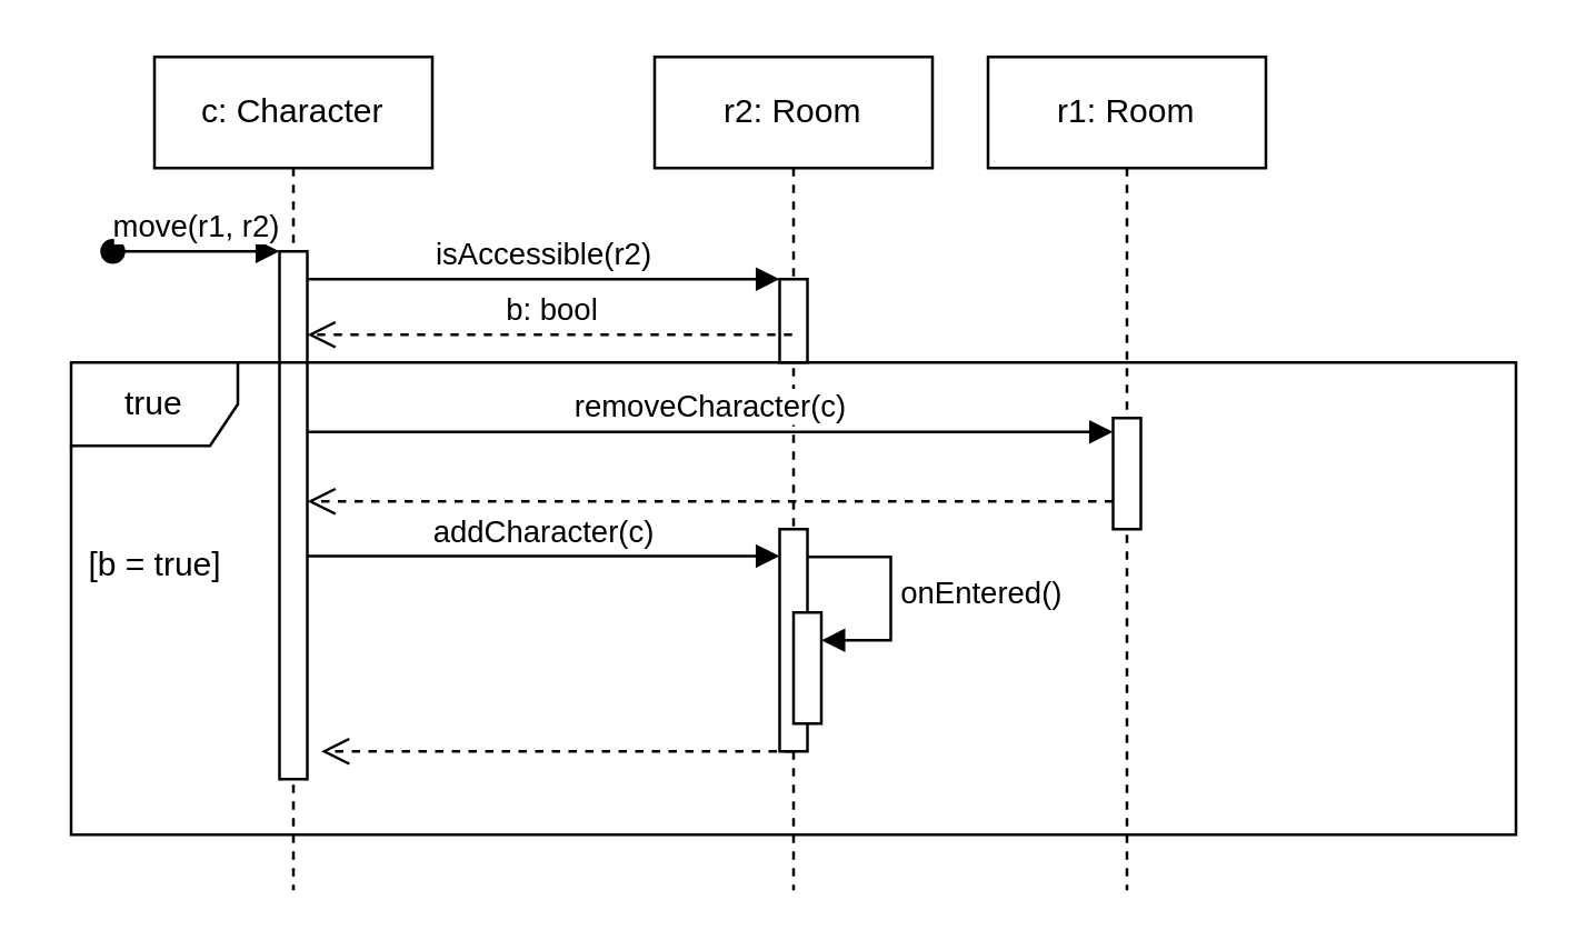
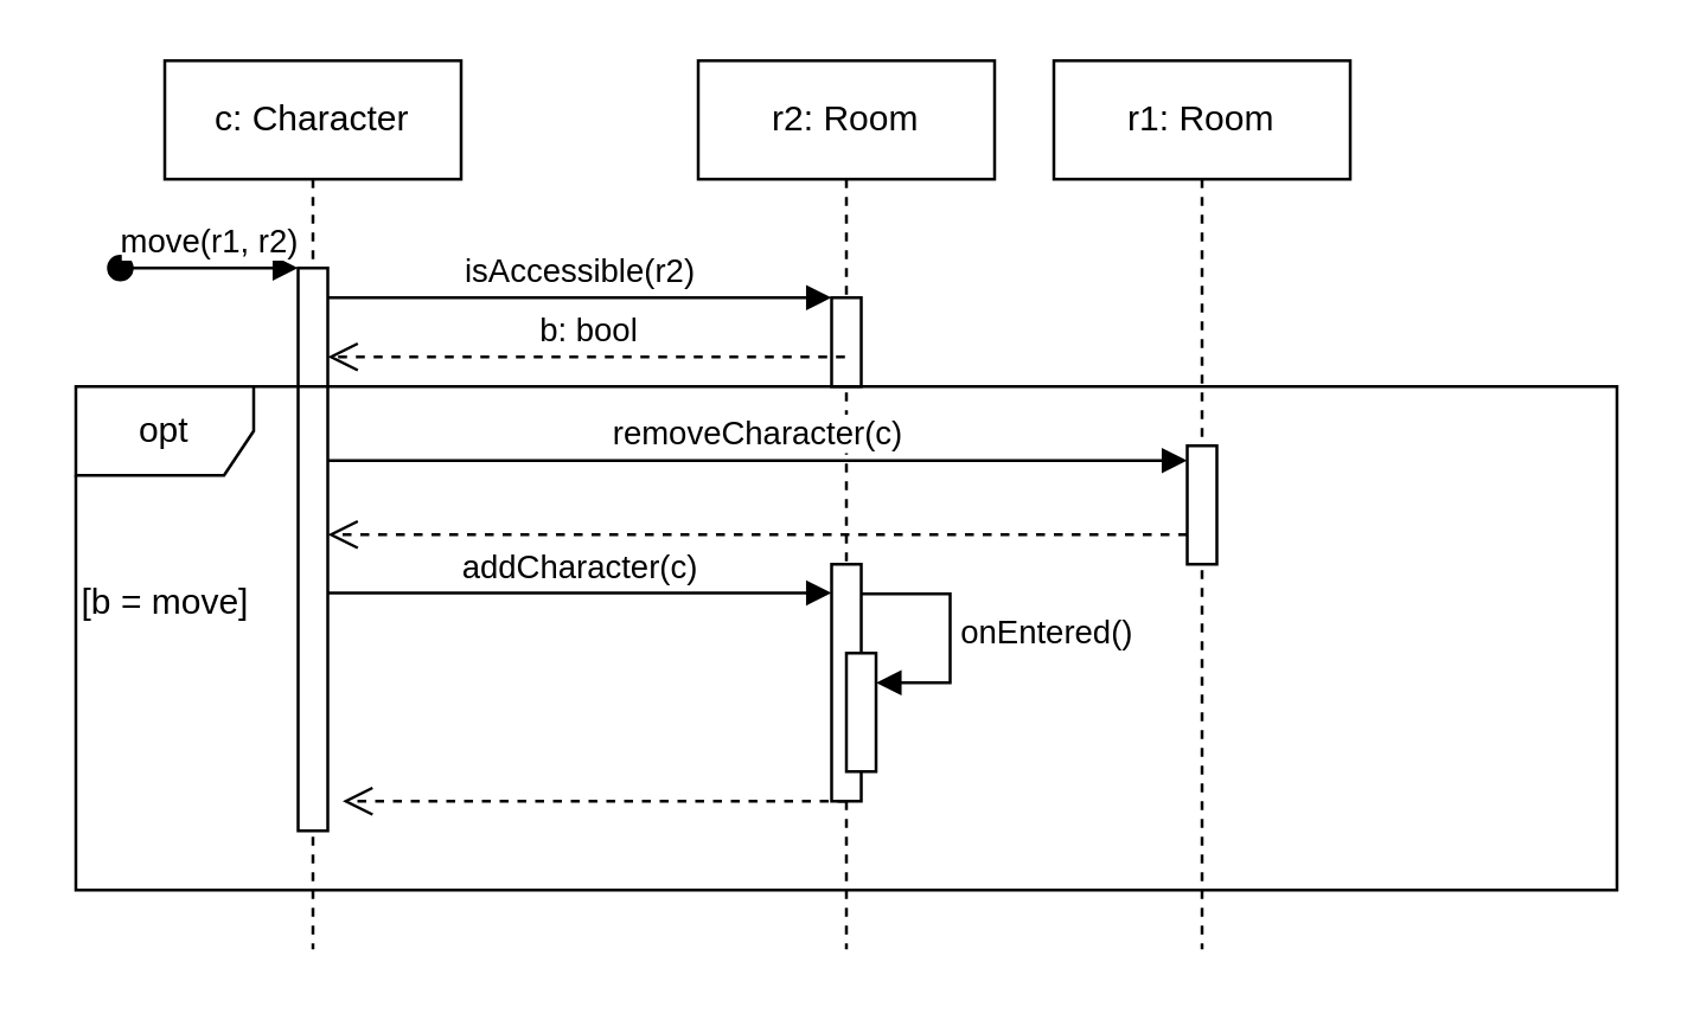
- <mxCell id="11" value="true" style="shape=umlFrame;whiteSpace=wrap;html=1;pointerEvents=0;" vertex="1" parent="1"><mxGeometry x="25" y="130" width="520" height="170" as="geometry" /></mxCell>
+ <mxCell id="11" value="opt" style="shape=umlFrame;whiteSpace=wrap;html=1;pointerEvents=0;" vertex="1" parent="1"><mxGeometry x="25" y="130" width="520" height="170" as="geometry" /></mxCell>
- <mxCell id="12" value="[b = true]" style="text;html=1;align=center;verticalAlign=middle;resizable=0;points=[];autosize=1;strokeColor=none;fillColor=none;" vertex="1" parent="1"><mxGeometry x="20" y="188" width="70" height="30" as="geometry" /></mxCell>
+ <mxCell id="12" value="[b = move]" style="text;html=1;align=center;verticalAlign=middle;resizable=0;points=[];autosize=1;strokeColor=none;fillColor=none;" vertex="1" parent="1"><mxGeometry x="20" y="188" width="70" height="30" as="geometry" /></mxCell>
